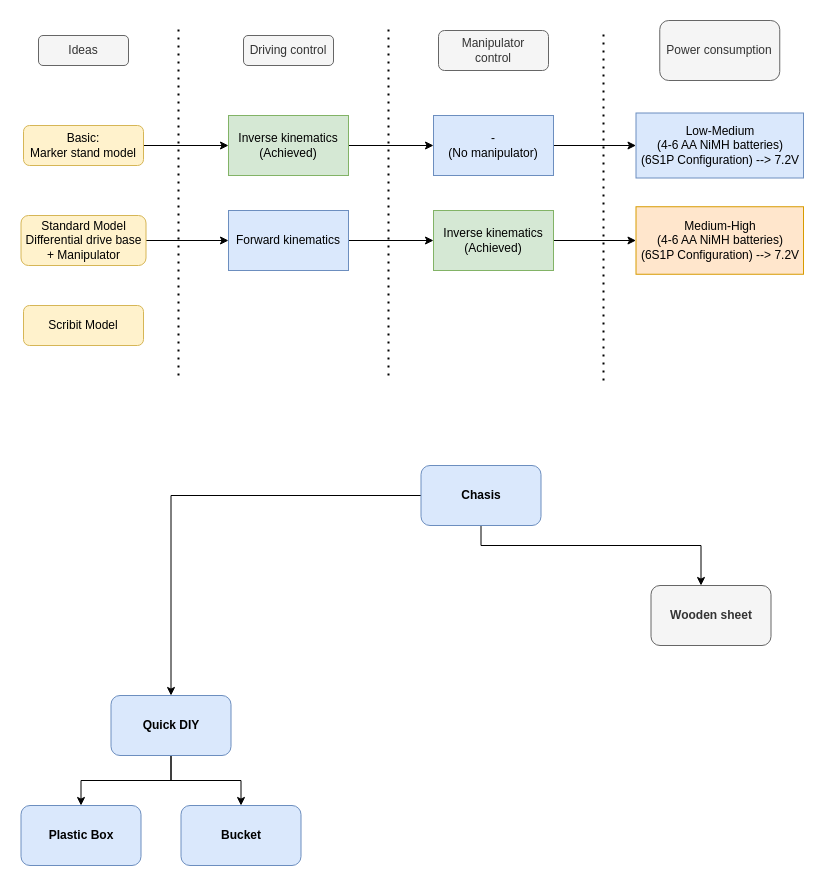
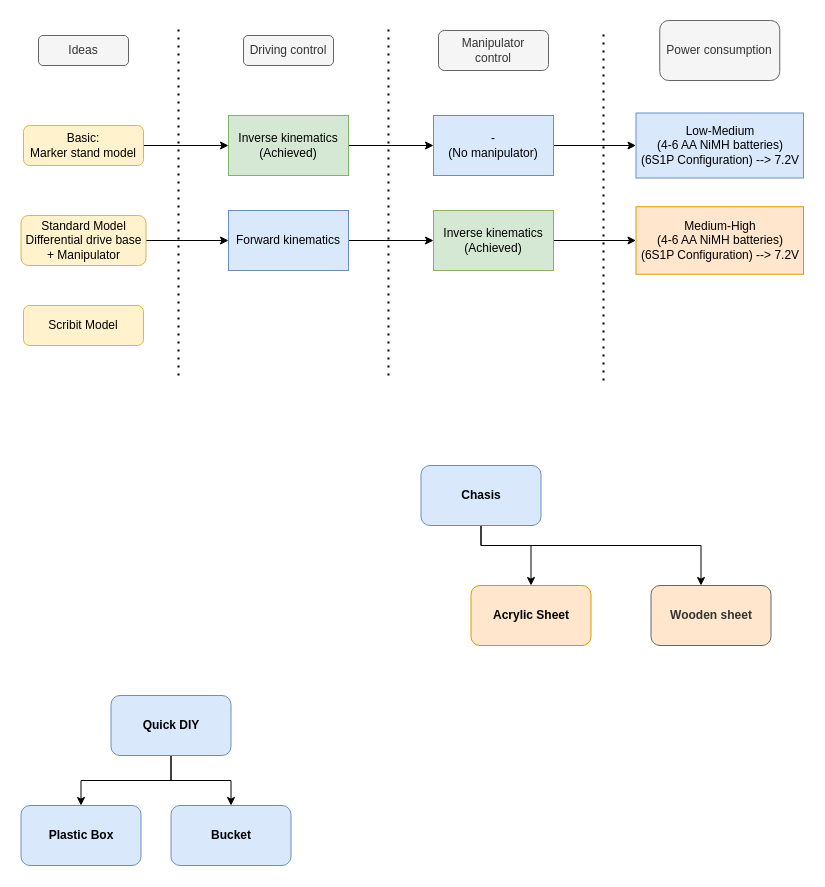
- <mxCell id="11" value="" style="edgeStyle=orthogonalEdgeStyle;rounded=0;orthogonalLoop=1;jettySize=auto;html=1;" edge="1" parent="1" source="12" target="17"><mxGeometry relative="1" as="geometry" /></mxCell>
+ <mxCell id="10" value="" style="edgeStyle=orthogonalEdgeStyle;rounded=0;orthogonalLoop=1;jettySize=auto;html=1;" edge="1" parent="1" source="12" target="14"><mxGeometry relative="1" as="geometry"><Array as="points"><mxPoint x="480.5" y="545" /><mxPoint x="530.5" y="545" /></Array></mxGeometry></mxCell>
+ <mxCell id="14" value="Acrylic Sheet" style="rounded=1;whiteSpace=wrap;html=1;fontStyle=1;fillColor=#ffe6cc;strokeColor=#d79b00;" vertex="1" parent="1"><mxGeometry x="470.5" y="585" width="120" height="60" as="geometry" /></mxCell>
- <mxCell id="13" value="Wooden sheet" style="rounded=1;whiteSpace=wrap;html=1;fontStyle=1;fillColor=#f5f5f5;fontColor=#333333;strokeColor=#666666;" vertex="1" parent="1"><mxGeometry x="650.5" y="585" width="120" height="60" as="geometry" /></mxCell>
+ <mxCell id="13" value="Wooden sheet" style="rounded=1;whiteSpace=wrap;html=1;fontStyle=1;fillColor=#ffe6cc;fontColor=#333333;strokeColor=#666666;" vertex="1" parent="1"><mxGeometry x="650.5" y="585" width="120" height="60" as="geometry" /></mxCell>
- <mxCell id="19" value="Bucket" style="rounded=1;whiteSpace=wrap;html=1;fontStyle=1;fillColor=#dae8fc;strokeColor=#6c8ebf;" vertex="1" parent="1"><mxGeometry x="180.5" y="805" width="120" height="60" as="geometry" /></mxCell>
+ <mxCell id="19" value="Bucket" style="rounded=1;whiteSpace=wrap;html=1;fontStyle=1;fillColor=#dae8fc;strokeColor=#6c8ebf;" vertex="1" parent="1"><mxGeometry x="170.5" y="805" width="120" height="60" as="geometry" /></mxCell>
